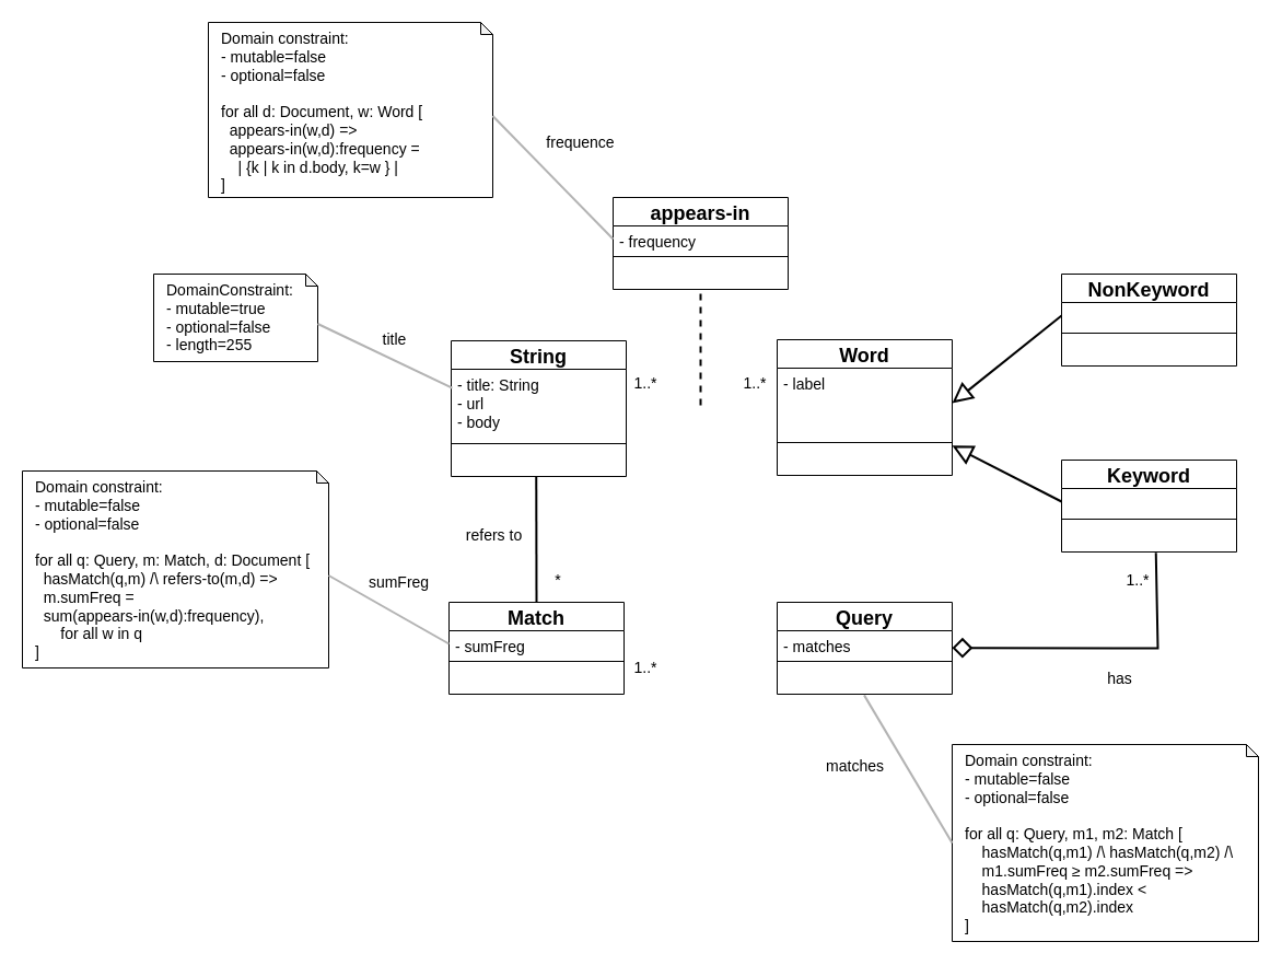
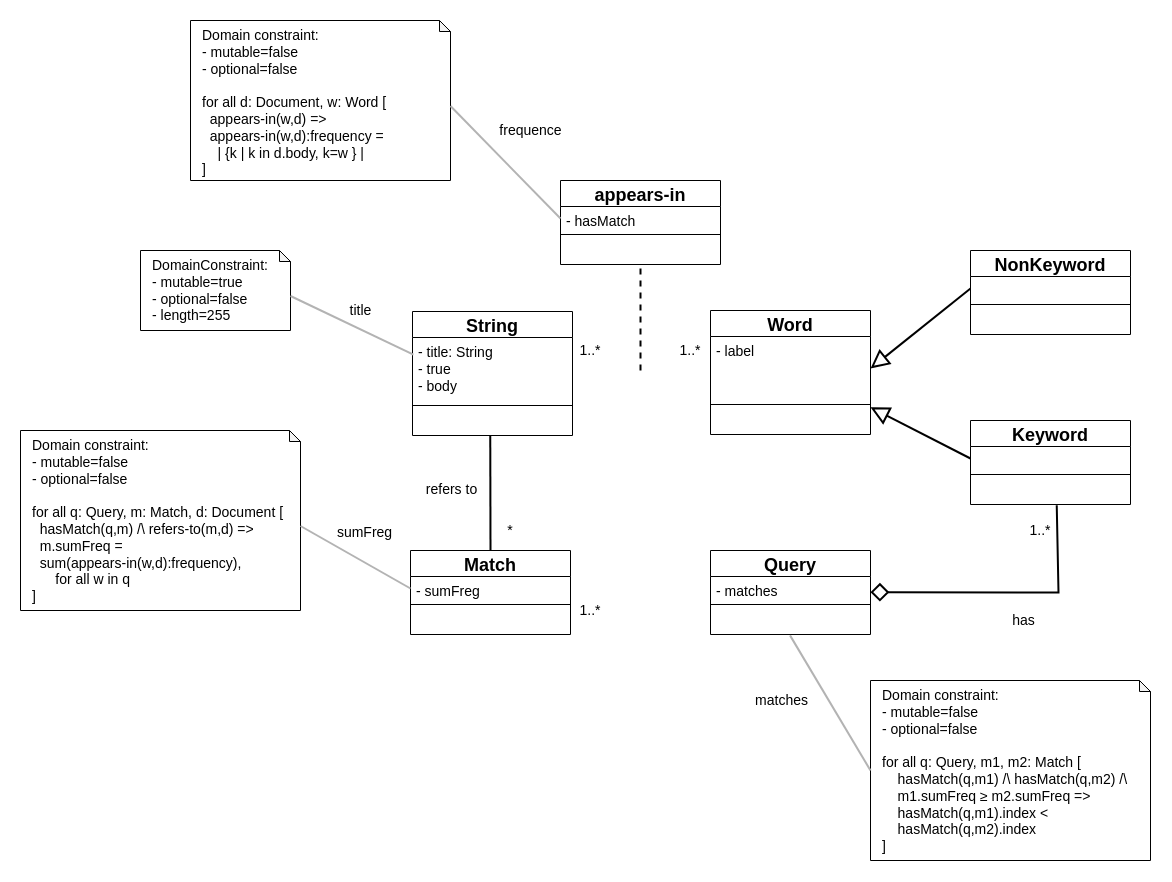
- <mxCell id="38" value="- frequency" style="text;strokeColor=none;fillColor=none;align=left;verticalAlign=top;spacingLeft=4;spacingRight=4;overflow=hidden;rotatable=0;points=[[0,0.5],[1,0.5]];portConstraint=eastwest;fontSize=14;" vertex="1" parent="37"><mxGeometry y="26" width="160" height="24" as="geometry" /></mxCell>
+ <mxCell id="38" value="- hasMatch" style="text;strokeColor=none;fillColor=none;align=left;verticalAlign=top;spacingLeft=4;spacingRight=4;overflow=hidden;rotatable=0;points=[[0,0.5],[1,0.5]];portConstraint=eastwest;fontSize=14;" vertex="1" parent="37"><mxGeometry y="26" width="160" height="24" as="geometry" /></mxCell>
- <mxCell id="3" value="- title: String&#10;- url&#10;- body&#10;" style="text;strokeColor=none;fillColor=none;align=left;verticalAlign=top;spacingLeft=4;spacingRight=4;overflow=hidden;rotatable=0;points=[[0,0.5],[1,0.5]];portConstraint=eastwest;fontSize=14;" vertex="1" parent="2"><mxGeometry y="26" width="160" height="64" as="geometry" /></mxCell>
+ <mxCell id="3" value="- title: String&#10;- true&#10;- body&#10;" style="text;strokeColor=none;fillColor=none;align=left;verticalAlign=top;spacingLeft=4;spacingRight=4;overflow=hidden;rotatable=0;points=[[0,0.5],[1,0.5]];portConstraint=eastwest;fontSize=14;" vertex="1" parent="2"><mxGeometry y="26" width="160" height="64" as="geometry" /></mxCell>
